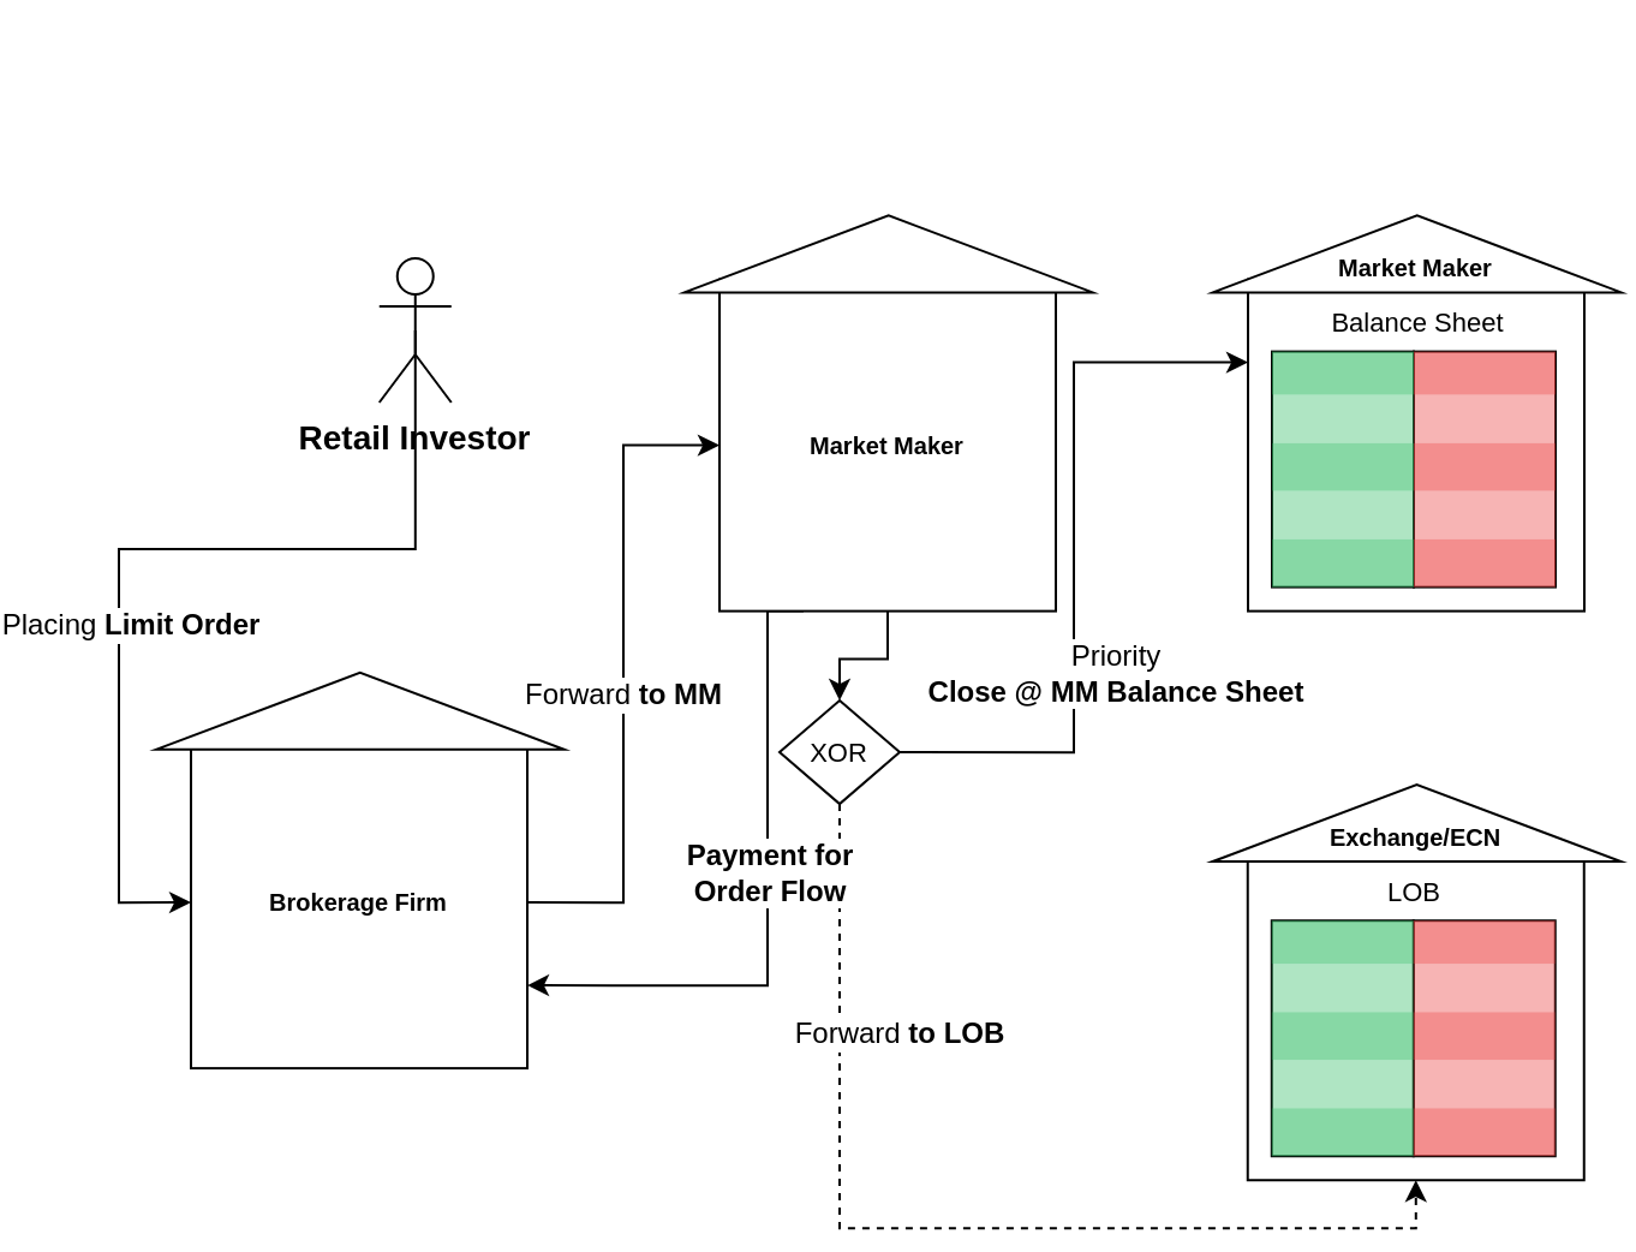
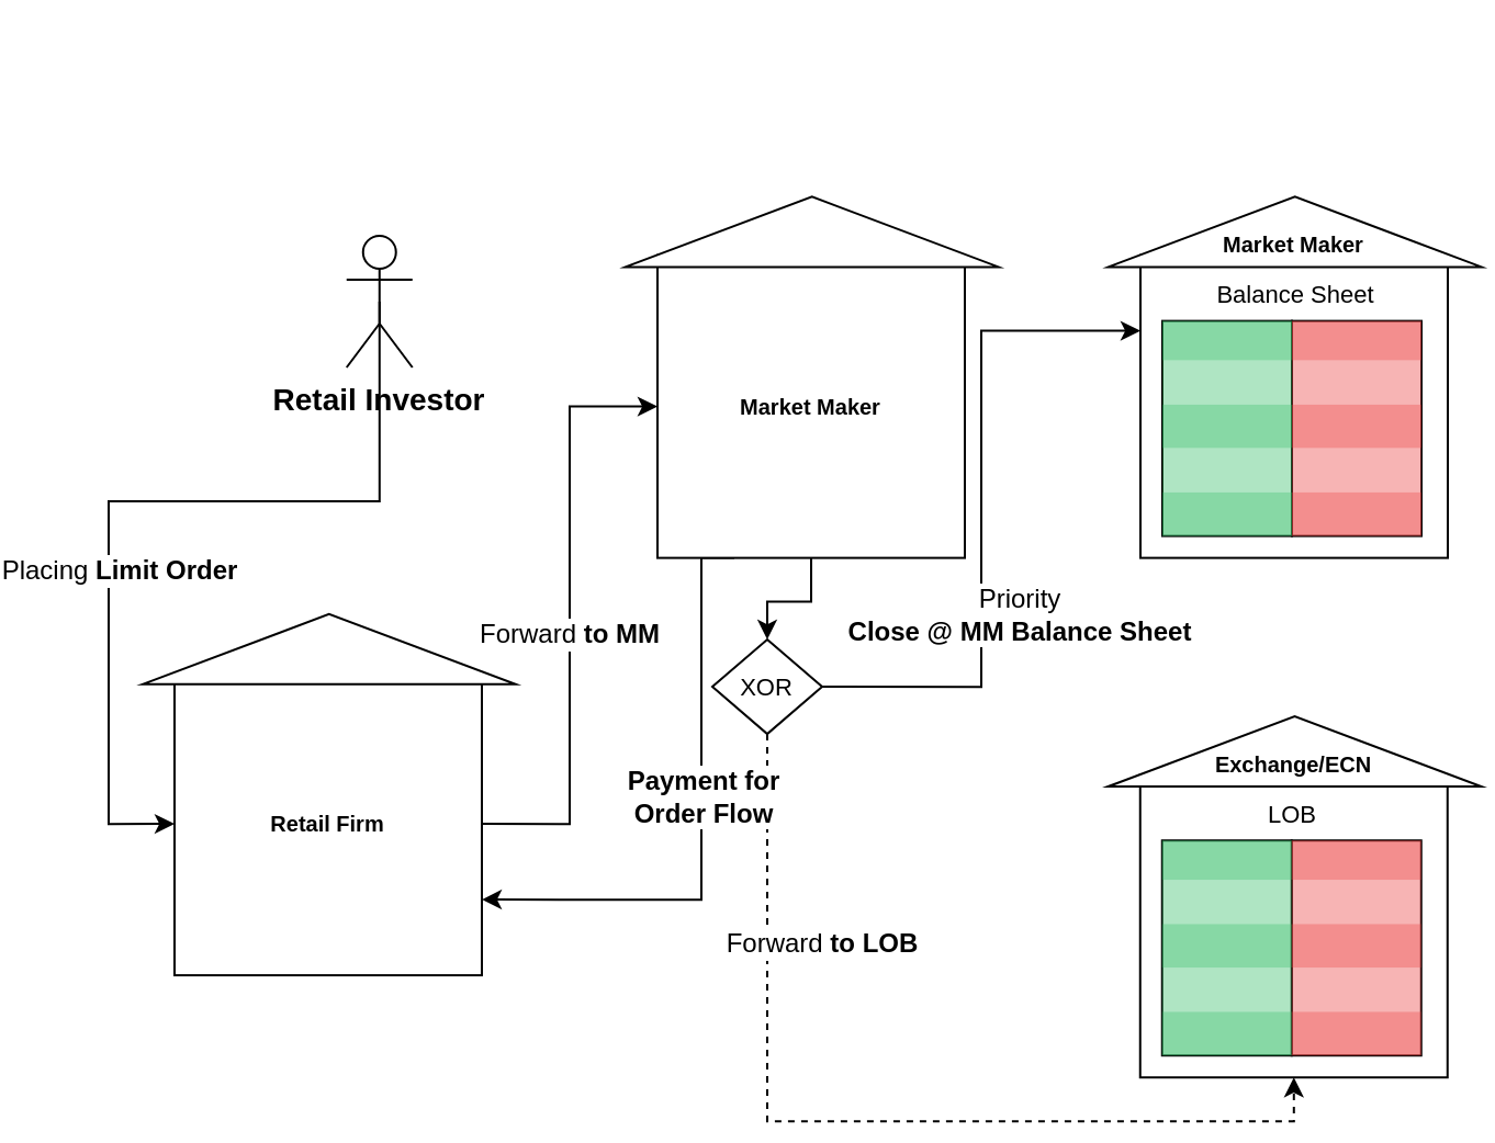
- <mxCell id="23" value="&lt;span style=&quot;font-size: 10px;&quot;&gt;Brokerage Firm&lt;/span&gt;" style="text;html=1;strokeColor=none;fillColor=none;align=center;verticalAlign=middle;whiteSpace=wrap;rounded=0;fontSize=10;fontStyle=1" parent="1" vertex="1"><mxGeometry x="80.38" y="360.05" width="80" height="30" as="geometry" /></mxCell>
+ <mxCell id="23" value="&lt;span style=&quot;font-size: 10px;&quot;&gt;Retail Firm&lt;/span&gt;" style="text;html=1;strokeColor=none;fillColor=none;align=center;verticalAlign=middle;whiteSpace=wrap;rounded=0;fontSize=10;fontStyle=1" parent="1" vertex="1"><mxGeometry x="80.38" y="360.05" width="80" height="30" as="geometry" /></mxCell>
